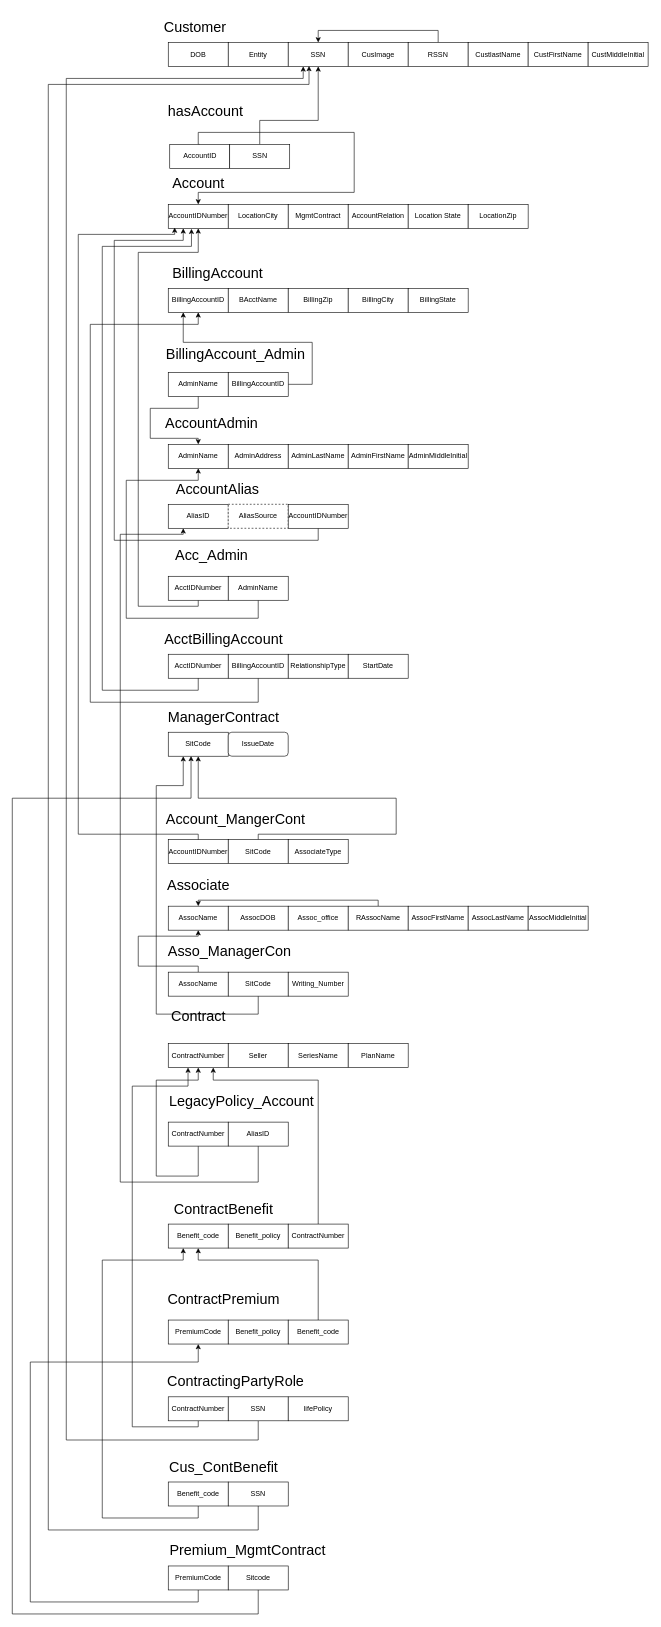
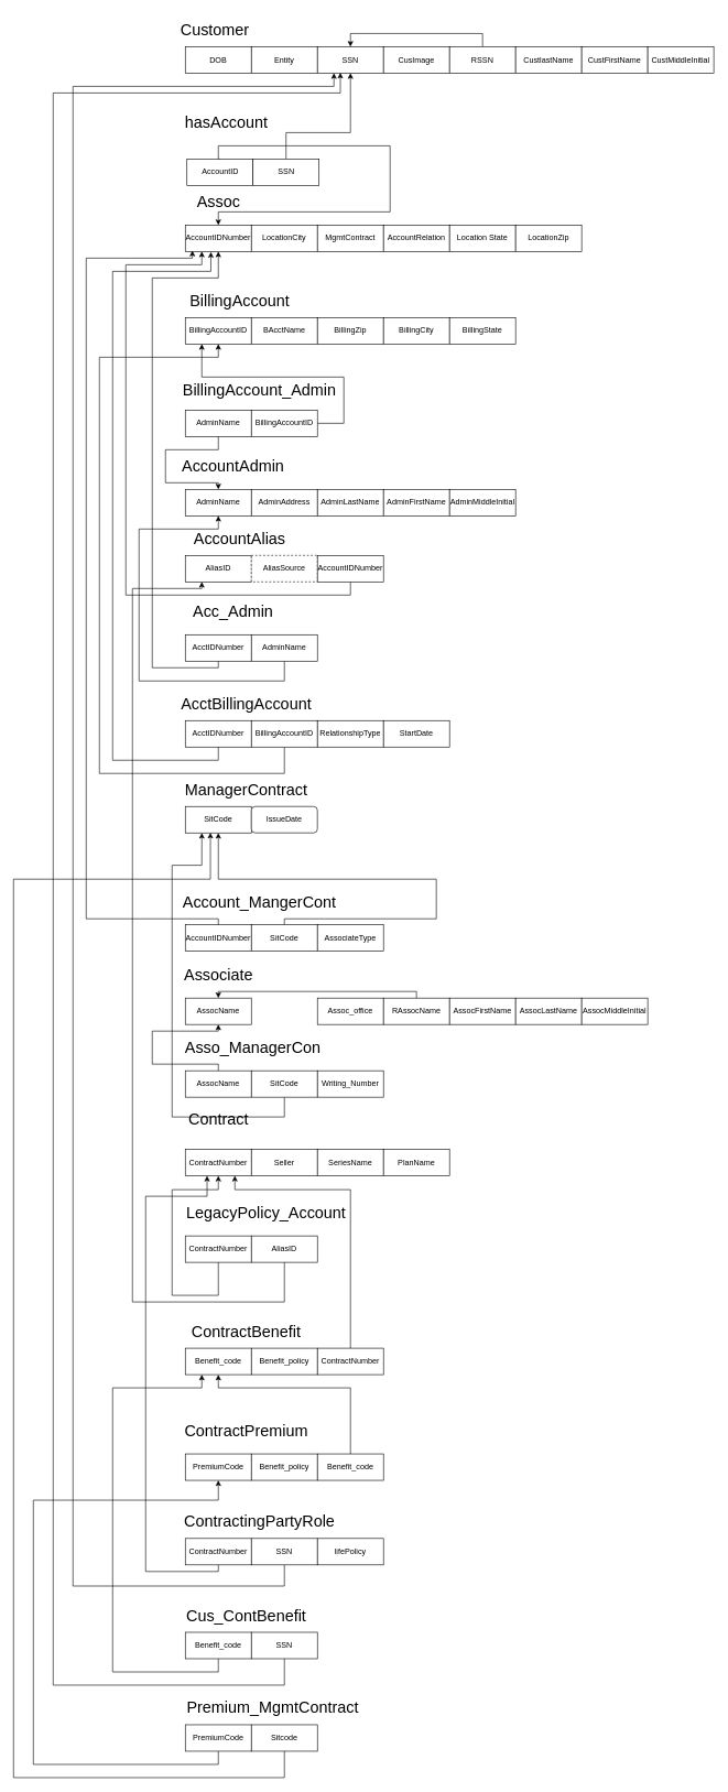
- <mxCell id="87" value="&lt;span style=&quot;font-size: 24px;&quot;&gt;Account&lt;/span&gt;" style="text;html=1;strokeColor=none;fillColor=none;align=center;verticalAlign=middle;whiteSpace=wrap;rounded=0;" parent="1" vertex="1"><mxGeometry x="237.5" y="280" width="185" height="50" as="geometry" /></mxCell>
+ <mxCell id="87" value="&lt;span style=&quot;font-size: 24px;&quot;&gt;Assoc&lt;/span&gt;" style="text;html=1;strokeColor=none;fillColor=none;align=center;verticalAlign=middle;whiteSpace=wrap;rounded=0;" parent="1" vertex="1"><mxGeometry x="237.5" y="280" width="185" height="50" as="geometry" /></mxCell>
- <mxCell id="43" value="AssocDOB" style="whiteSpace=wrap;html=1;align=center;" parent="1" vertex="1"><mxGeometry x="380" y="1510" width="100" height="40" as="geometry" /></mxCell>
